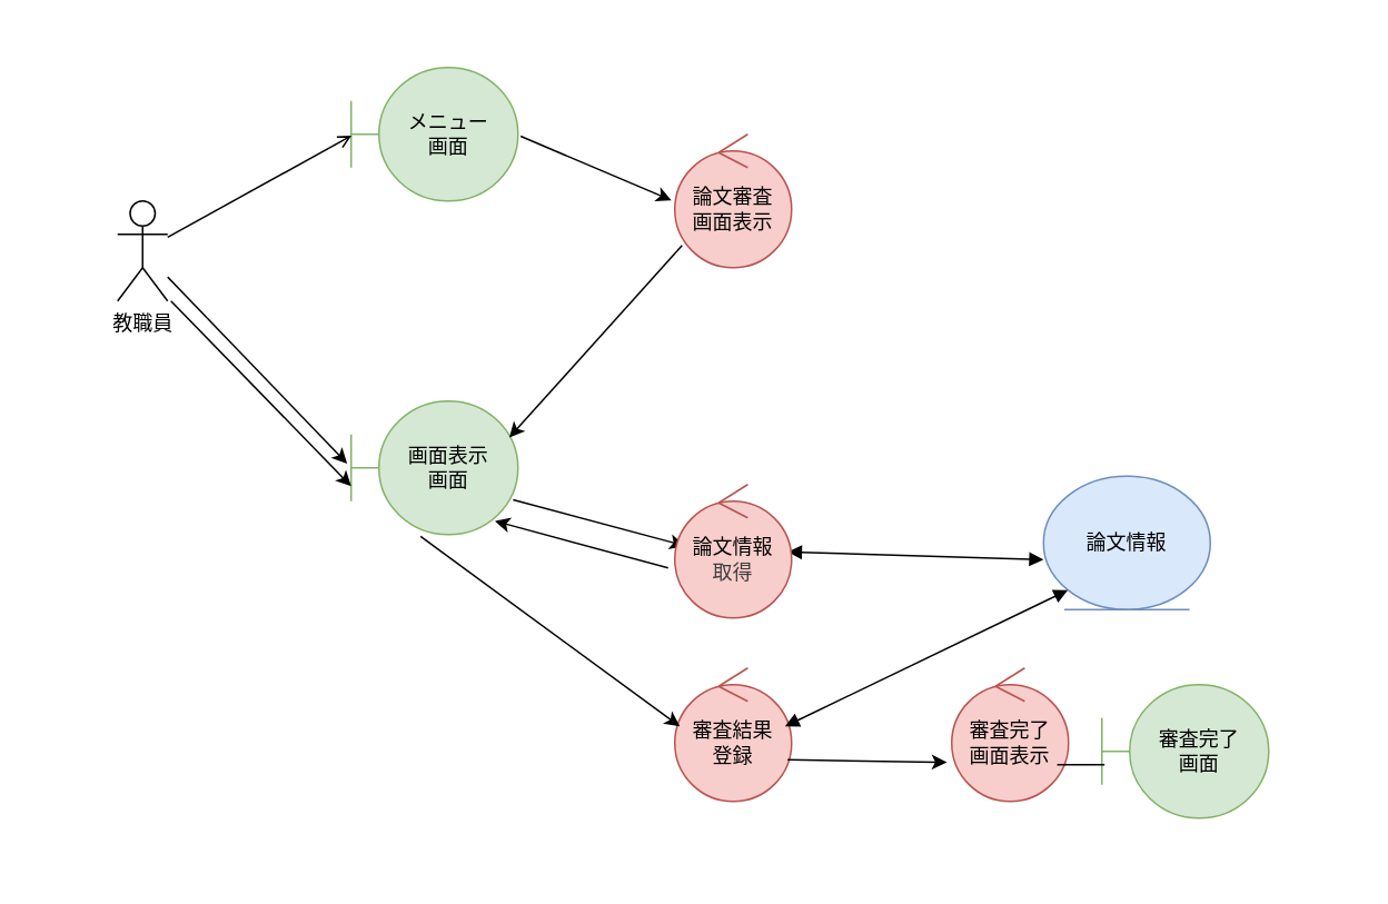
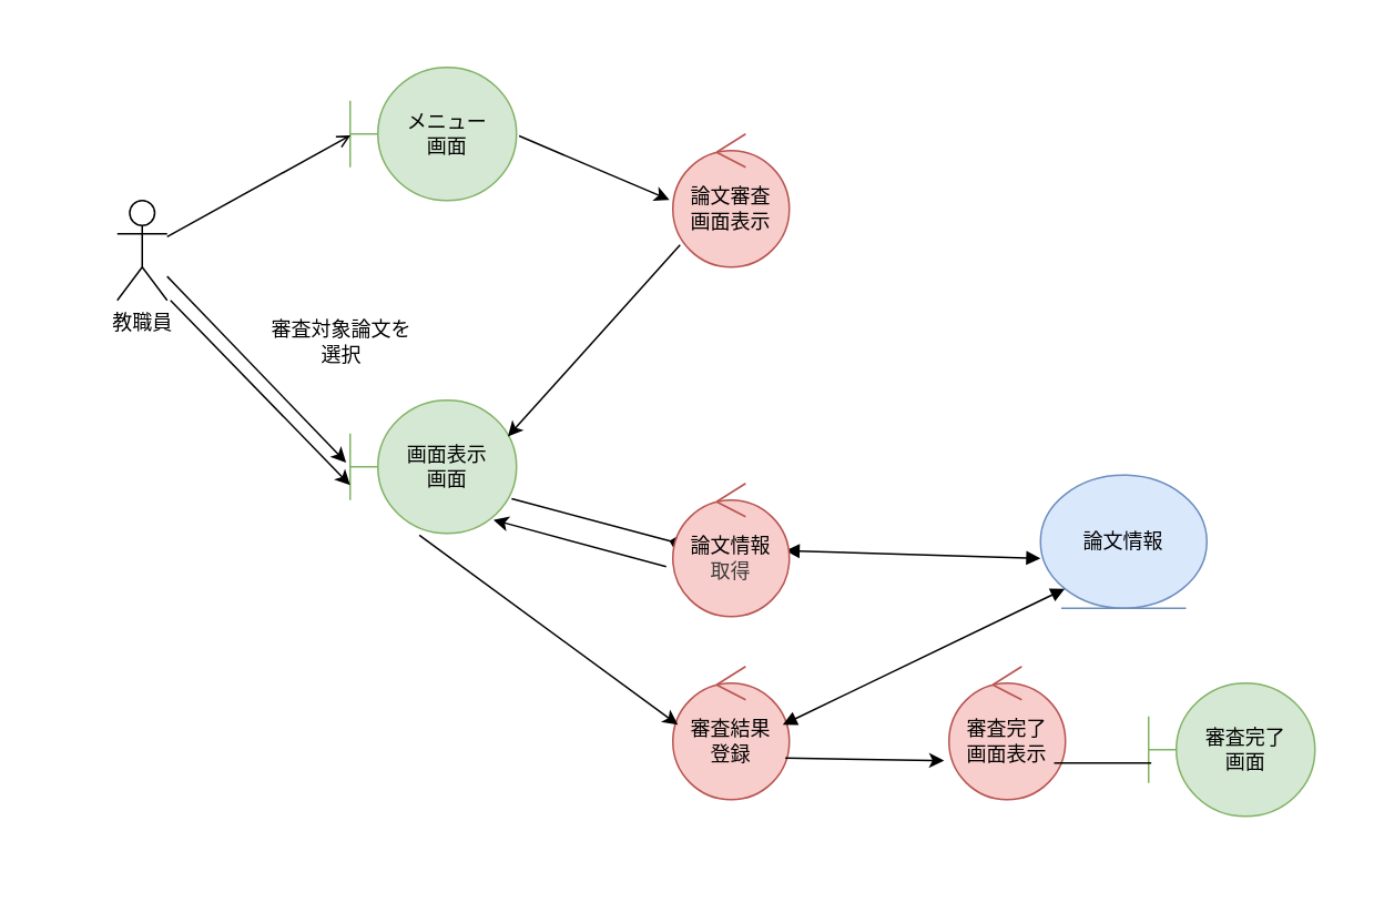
+ <mxCell id="11" value="審査対象論文を選択" style="text;html=1;align=center;verticalAlign=middle;whiteSpace=wrap;rounded=0;" parent="1" vertex="1"><mxGeometry x="160" y="190" width="90" height="30" as="geometry" /></mxCell>
- <mxCell id="12" value="" style="endArrow=classic;html=1;rounded=0;exitX=0.971;exitY=0.739;exitDx=0;exitDy=0;exitPerimeter=0;entryX=0.086;entryY=0.459;entryDx=0;entryDy=0;entryPerimeter=0;" parent="1" source="8" target="18" edge="1"><mxGeometry width="50" height="50" relative="1" as="geometry"><mxPoint x="423" y="240" as="sourcePoint" /><mxPoint x="404.84" y="326.72" as="targetPoint" /></mxGeometry></mxCell>
+ <mxCell id="12" value="" style="endArrow=diamond;html=1;rounded=0;exitX=0.971;exitY=0.739;exitDx=0;exitDy=0;exitPerimeter=0;entryX=0.086;entryY=0.459;entryDx=0;entryDy=0;entryPerimeter=0;" parent="1" source="8" target="18" edge="1"><mxGeometry width="50" height="50" relative="1" as="geometry"><mxPoint x="423" y="240" as="sourcePoint" /><mxPoint x="404.84" y="326.72" as="targetPoint" /></mxGeometry></mxCell>
- <mxCell id="16" value="審査完了&lt;div&gt;画面&lt;/div&gt;" style="shape=umlBoundary;whiteSpace=wrap;html=1;fillColor=#d5e8d4;strokeColor=#82b366;" parent="1" vertex="1"><mxGeometry x="660" y="410" width="100" height="80" as="geometry" /></mxCell>
+ <mxCell id="16" value="審査完了&lt;div&gt;画面&lt;/div&gt;" style="shape=umlBoundary;whiteSpace=wrap;html=1;fillColor=#d5e8d4;strokeColor=#82b366;" parent="1" vertex="1"><mxGeometry x="690" y="410" width="100" height="80" as="geometry" /></mxCell>
